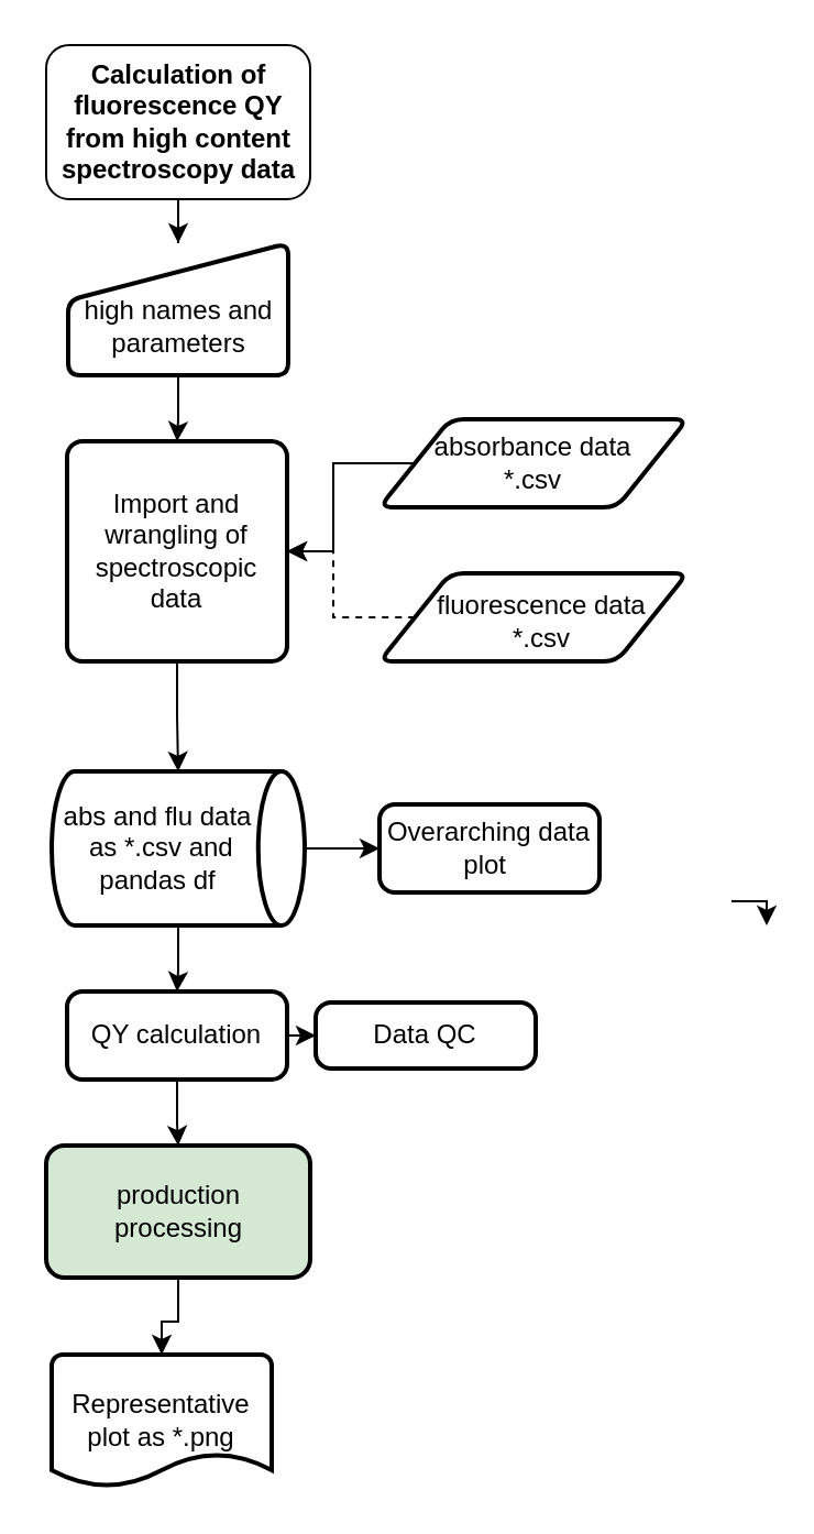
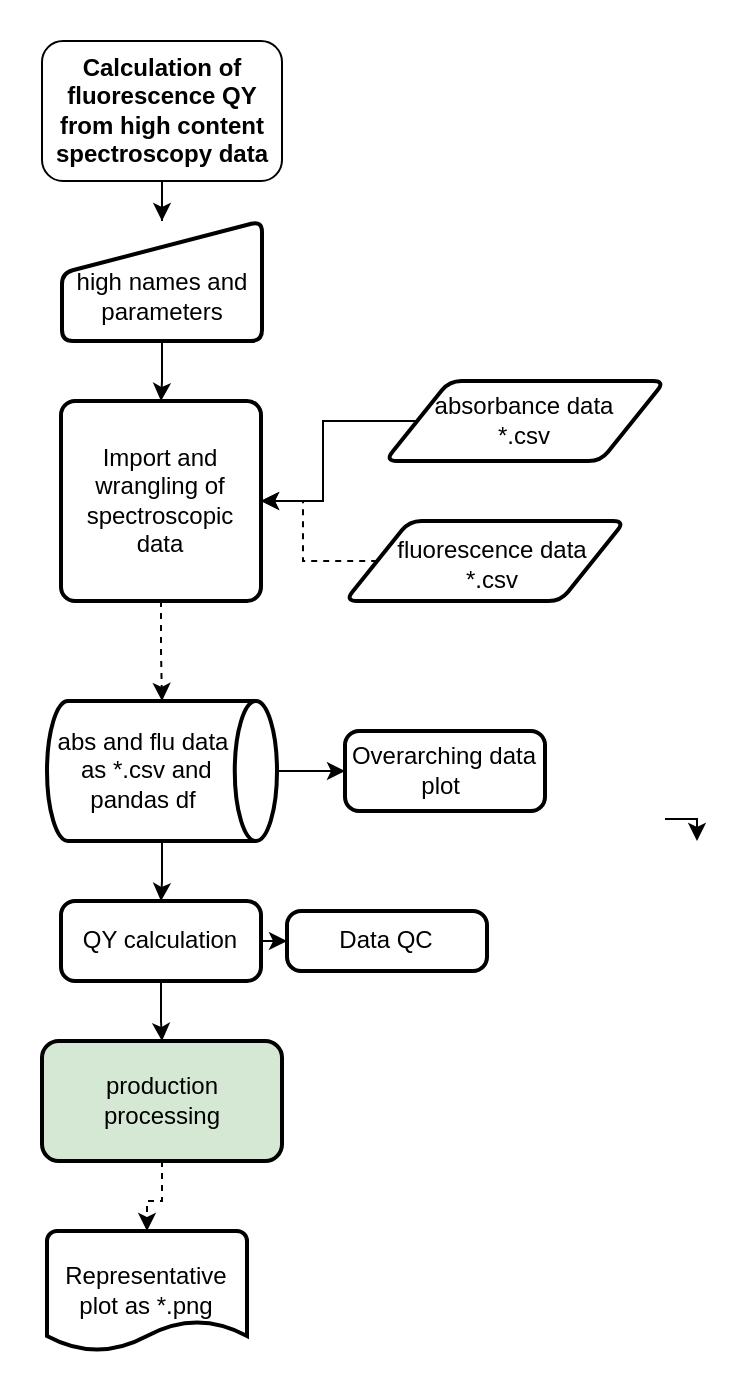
- <mxCell id="7" value="absorbance data&lt;br&gt;*.csv" style="shape=parallelogram;html=1;strokeWidth=2;perimeter=parallelogramPerimeter;whiteSpace=wrap;rounded=1;arcSize=12;size=0.23;" vertex="1" parent="1"><mxGeometry x="172" y="190" width="140" height="40" as="geometry" /></mxCell>
+ <mxCell id="7" value="absorbance data&lt;br&gt;*.csv" style="shape=parallelogram;html=1;strokeWidth=2;perimeter=parallelogramPerimeter;whiteSpace=wrap;rounded=1;arcSize=12;size=0.23;" vertex="1" parent="1"><mxGeometry x="192" y="190" width="140" height="40" as="geometry" /></mxCell>
- <mxCell id="4" value="" style="edgeStyle=orthogonalEdgeStyle;rounded=0;orthogonalLoop=1;jettySize=auto;html=1;" edge="1" parent="1" source="5" target="12"><mxGeometry relative="1" as="geometry" /></mxCell>
+ <mxCell id="4" value="" style="edgeStyle=orthogonalEdgeStyle;rounded=0;orthogonalLoop=1;jettySize=auto;html=1;dashed=1;" edge="1" parent="1" source="5" target="12"><mxGeometry relative="1" as="geometry" /></mxCell>
- <mxCell id="21" value="" style="edgeStyle=orthogonalEdgeStyle;rounded=0;orthogonalLoop=1;jettySize=auto;html=1;" edge="1" parent="1" source="22" target="23"><mxGeometry relative="1" as="geometry" /></mxCell>
+ <mxCell id="21" value="" style="edgeStyle=orthogonalEdgeStyle;rounded=0;orthogonalLoop=1;jettySize=auto;html=1;dashed=1;" edge="1" parent="1" source="22" target="23"><mxGeometry relative="1" as="geometry" /></mxCell>
